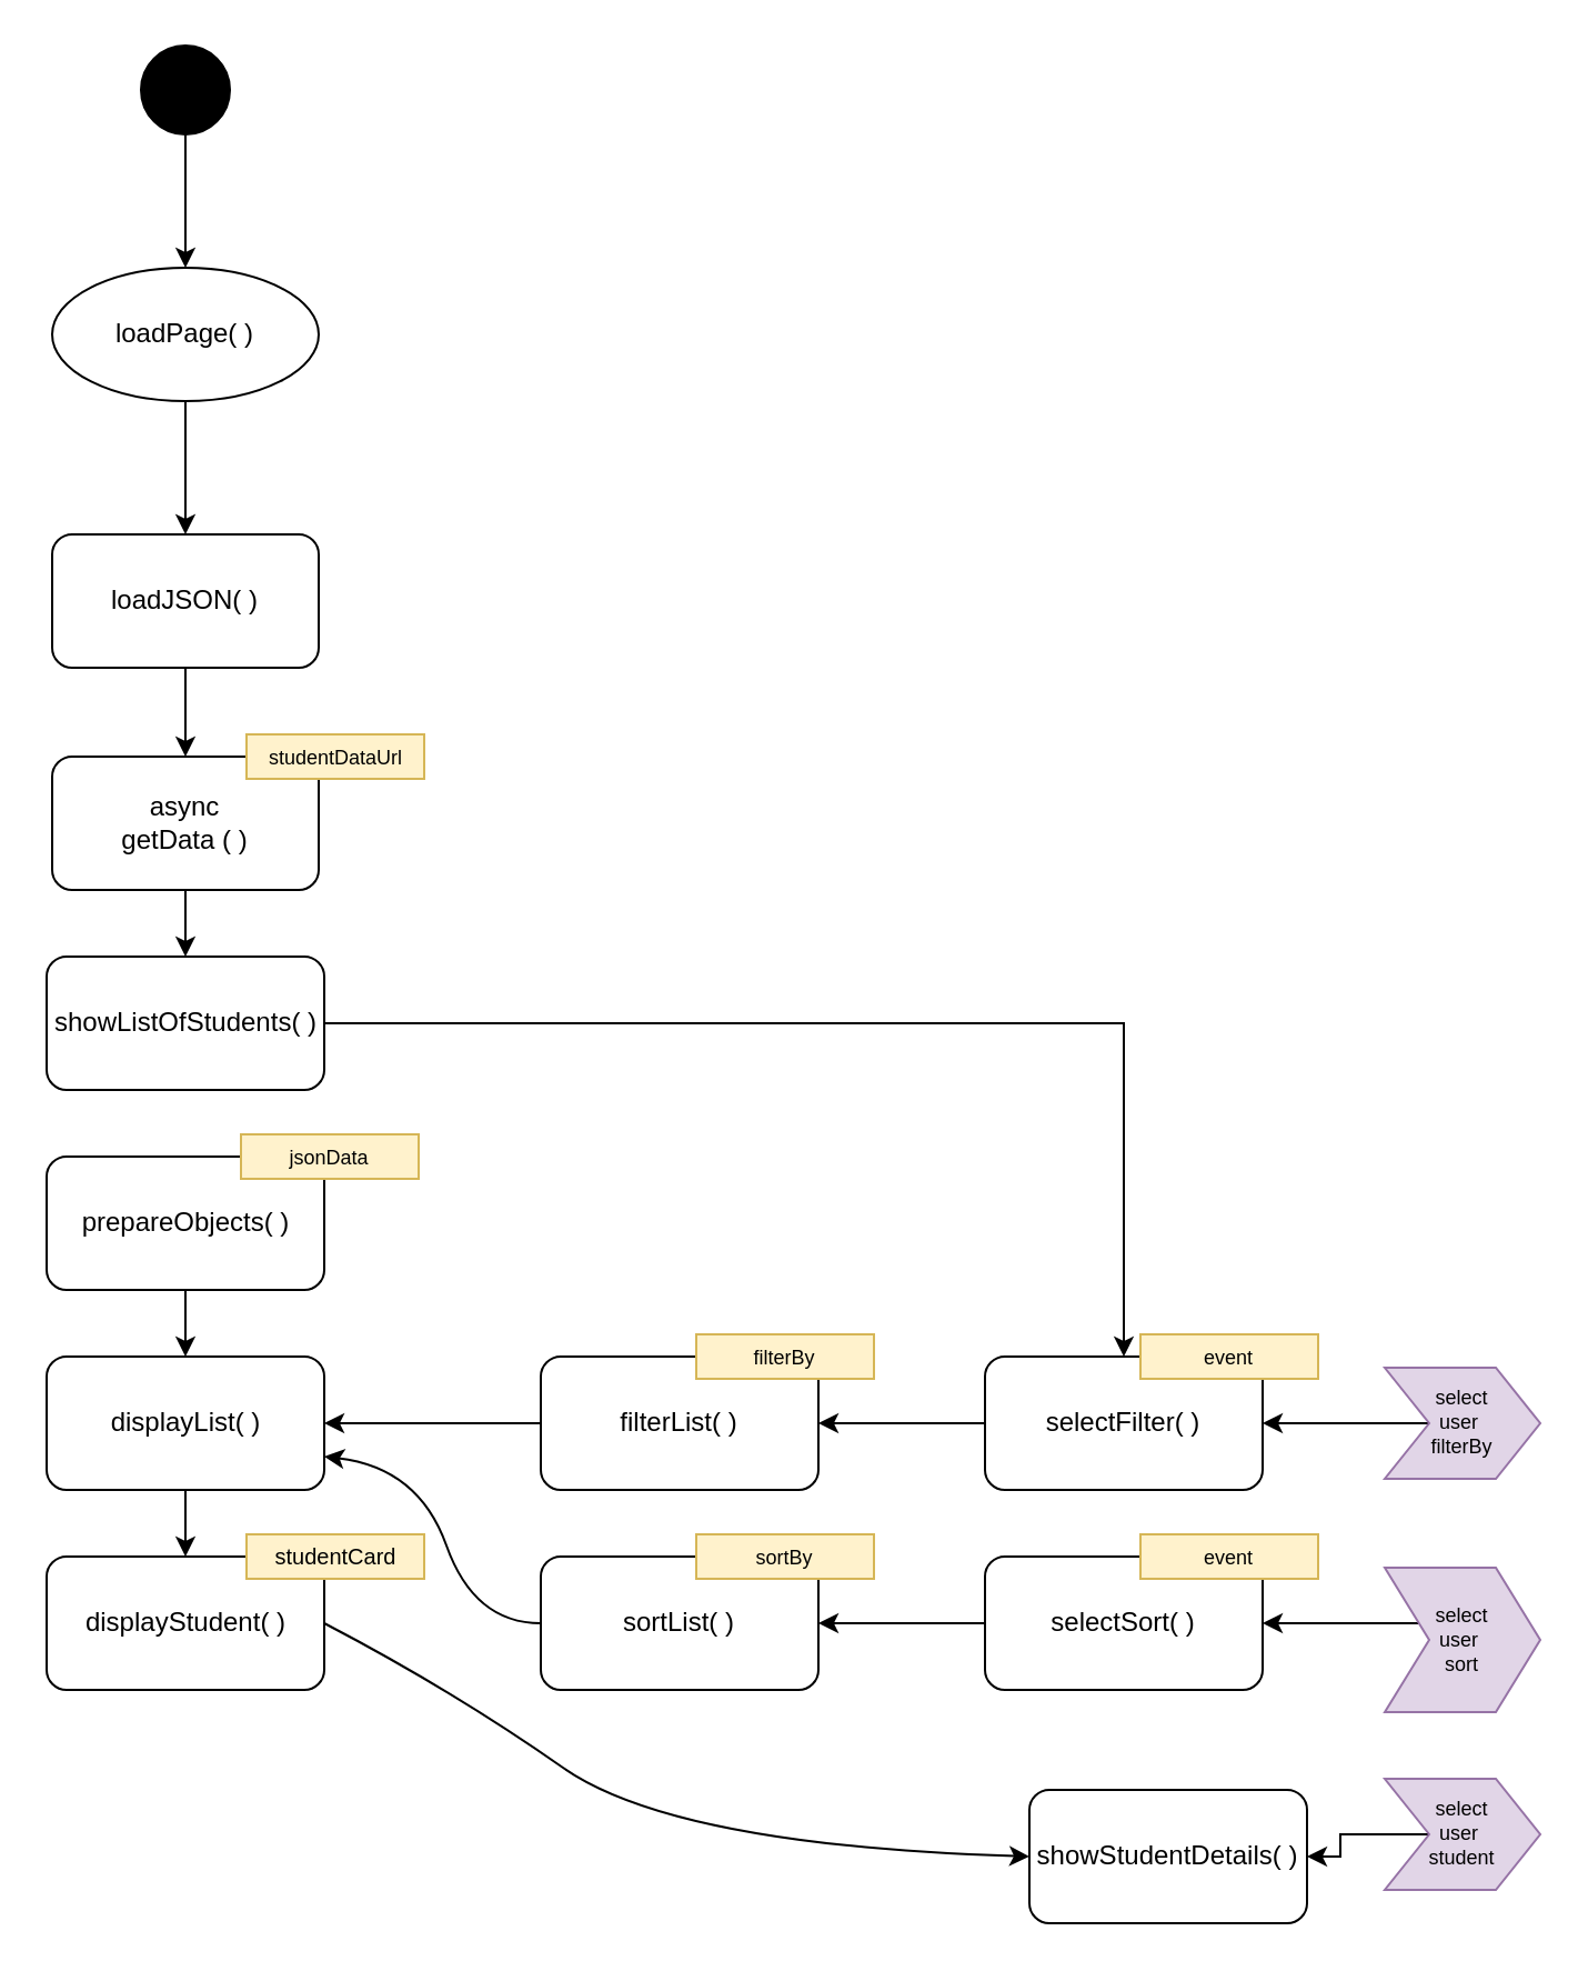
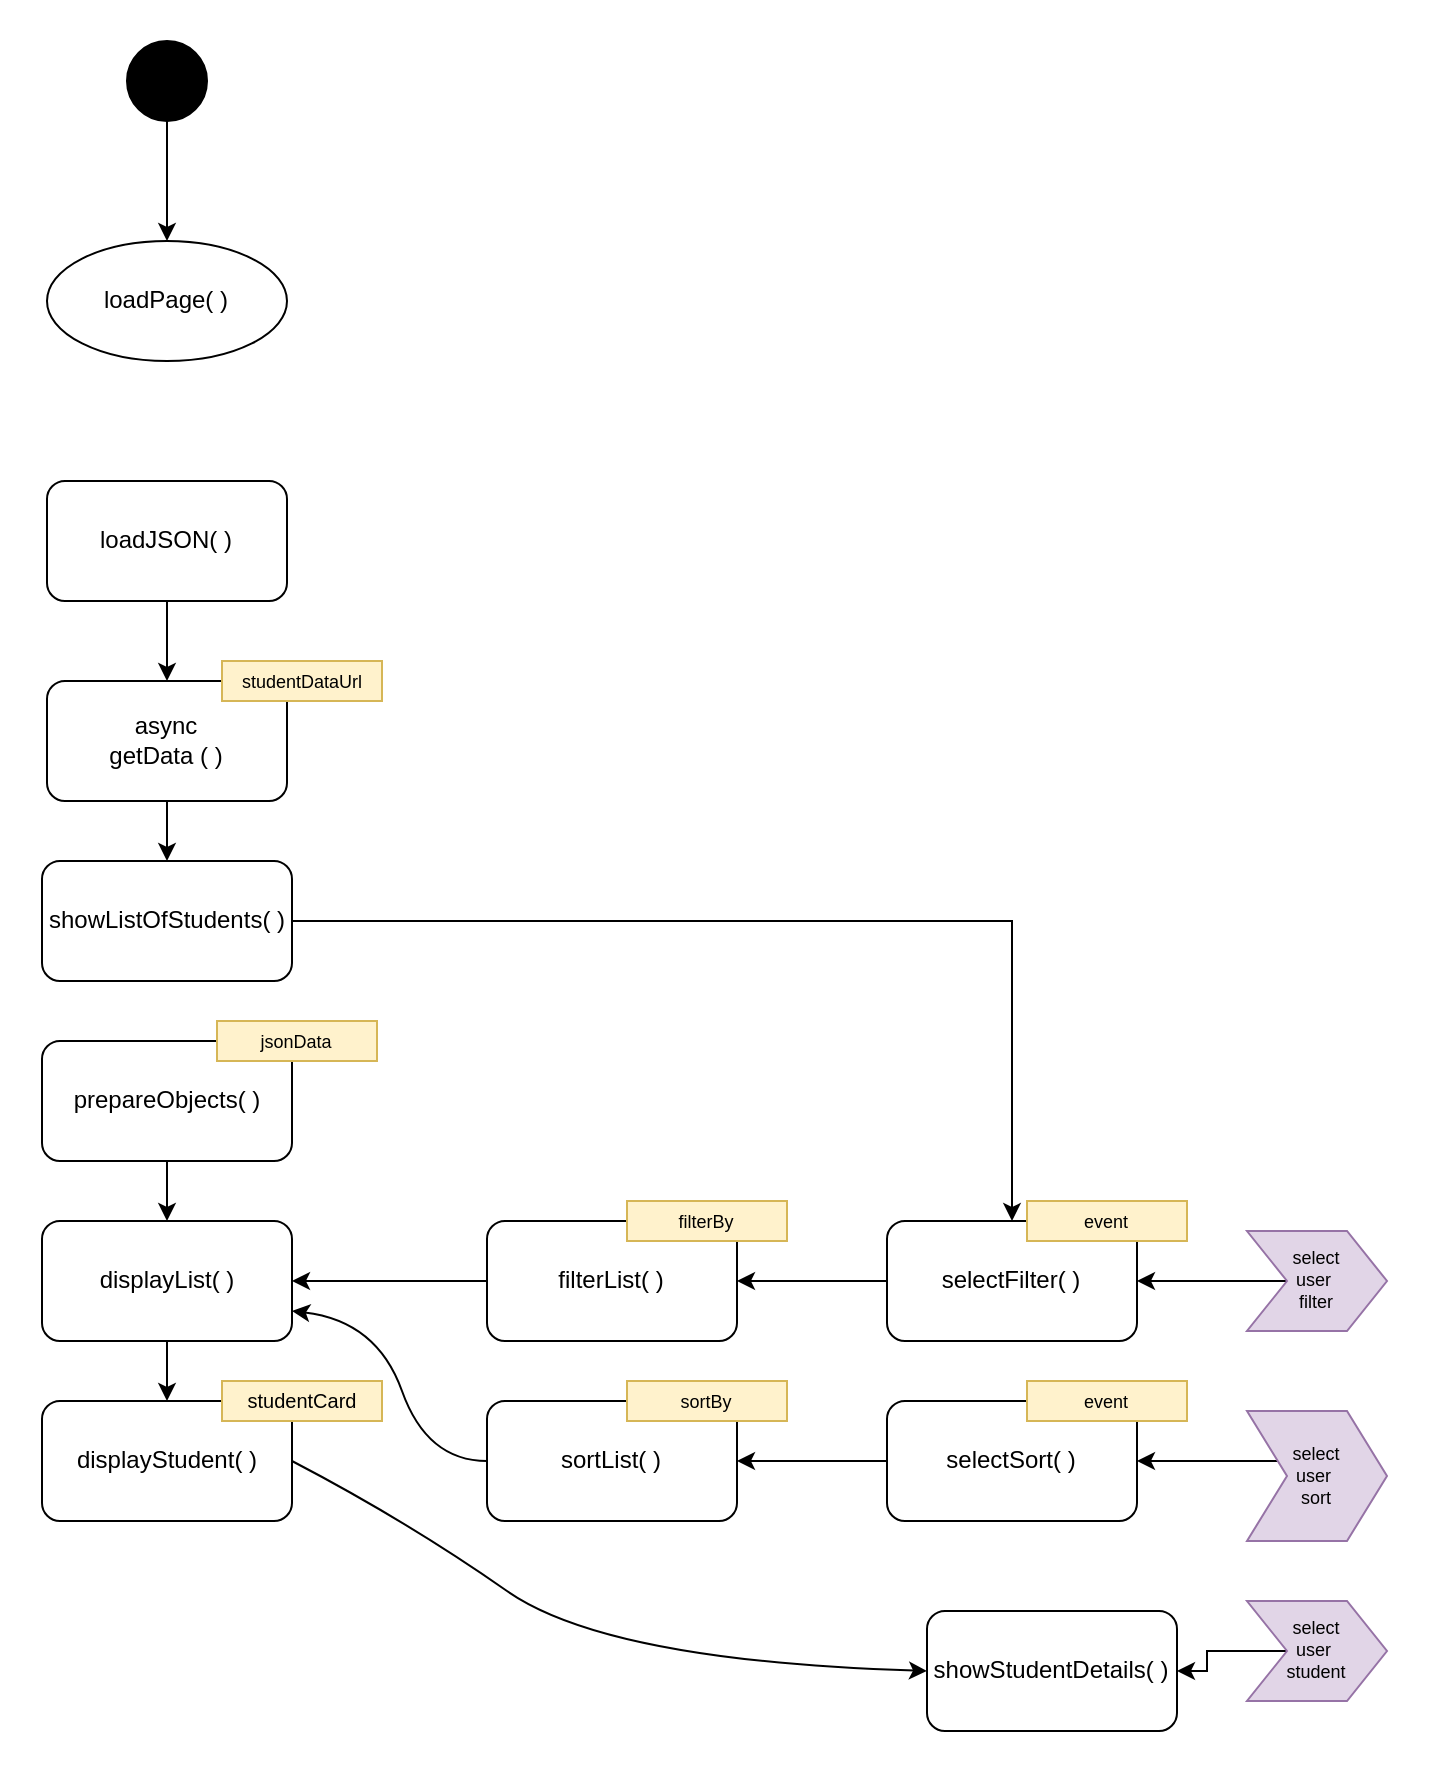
- <mxCell id="4" value="" style="edgeStyle=orthogonalEdgeStyle;rounded=0;orthogonalLoop=1;jettySize=auto;html=1;" parent="1" source="5" target="7" edge="1"><mxGeometry relative="1" as="geometry" /></mxCell>
- <mxCell id="27" value="select&lt;br&gt;user&amp;nbsp;&lt;br&gt;filterBy" style="shape=step;perimeter=stepPerimeter;whiteSpace=wrap;html=1;fixedSize=1;strokeColor=#9673a6;fontSize=9;fillColor=#e1d5e7;align=center;" parent="1" vertex="1"><mxGeometry x="623" y="615" width="70" height="50" as="geometry" /></mxCell>
+ <mxCell id="27" value="select&lt;br&gt;user&amp;nbsp;&lt;br&gt;filter" style="shape=step;perimeter=stepPerimeter;whiteSpace=wrap;html=1;fixedSize=1;strokeColor=#9673a6;fontSize=9;fillColor=#e1d5e7;align=center;" parent="1" vertex="1"><mxGeometry x="623" y="615" width="70" height="50" as="geometry" /></mxCell>
